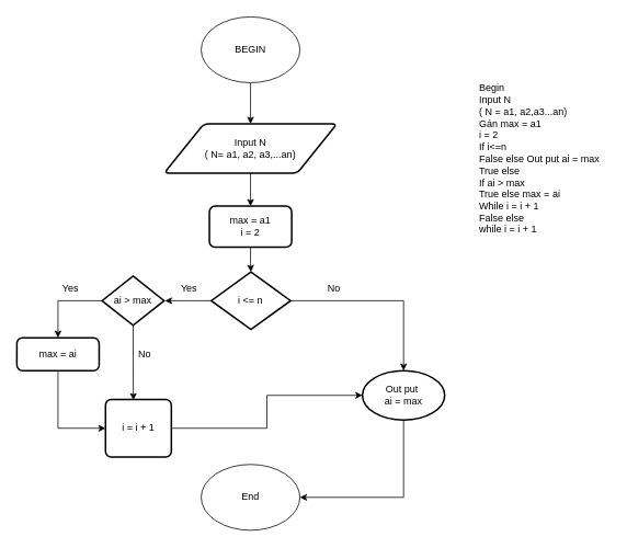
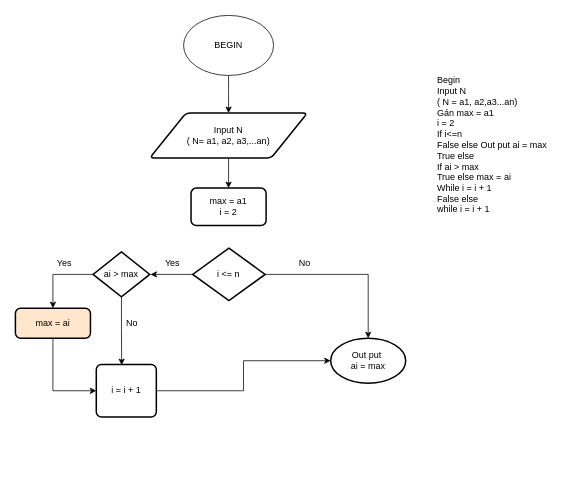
- <mxCell id="12" style="edgeStyle=orthogonalEdgeStyle;rounded=0;orthogonalLoop=1;jettySize=auto;html=1;entryX=0.5;entryY=0;entryDx=0;entryDy=0;entryPerimeter=0;" parent="1" source="13" target="11" edge="1"><mxGeometry relative="1" as="geometry" /></mxCell>
- <mxCell id="22" value="max = ai" style="rounded=1;whiteSpace=wrap;html=1;absoluteArcSize=1;arcSize=14;strokeWidth=2;" parent="1" vertex="1"><mxGeometry x="20" y="410" width="100" height="40" as="geometry" /></mxCell>
+ <mxCell id="22" value="max = ai" style="rounded=1;whiteSpace=wrap;html=1;absoluteArcSize=1;arcSize=14;strokeWidth=2;fillColor=#ffe6cc;" parent="1" vertex="1"><mxGeometry x="20" y="410" width="100" height="40" as="geometry" /></mxCell>
- <mxCell id="4" value="End" style="ellipse;whiteSpace=wrap;html=1;" parent="1" vertex="1"><mxGeometry x="244" y="564" width="120" height="80" as="geometry" /></mxCell>
- <mxCell id="23" style="edgeStyle=orthogonalEdgeStyle;rounded=0;orthogonalLoop=1;jettySize=auto;html=1;entryX=1;entryY=0.5;entryDx=0;entryDy=0;" parent="1" source="24" target="4" edge="1"><mxGeometry relative="1" as="geometry"><Array as="points"><mxPoint x="490" y="604" /></Array></mxGeometry></mxCell>
